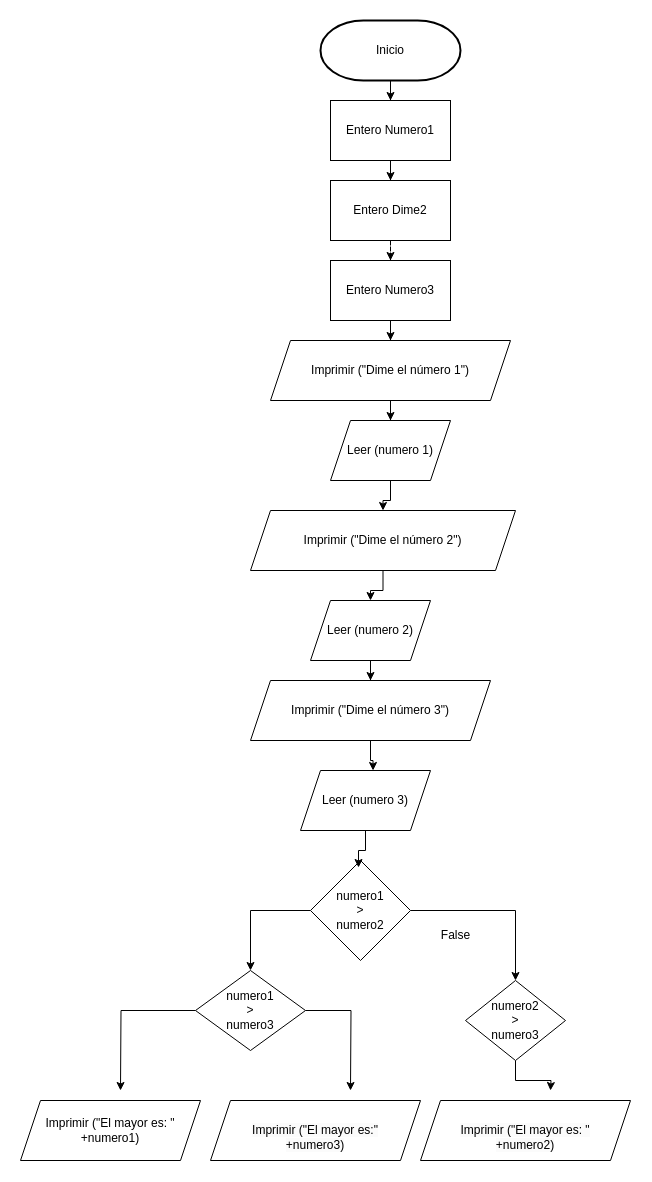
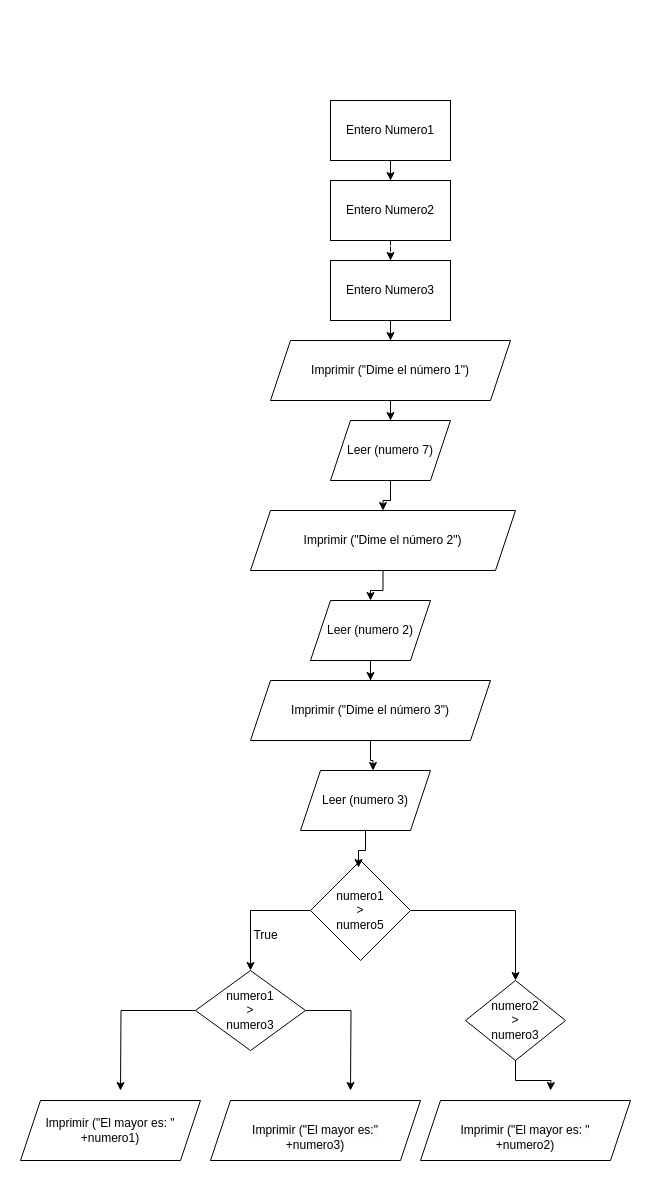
- <mxCell id="3" value="Inicio" style="strokeWidth=2;html=1;shape=mxgraph.flowchart.terminator;whiteSpace=wrap;" parent="1" vertex="1"><mxGeometry x="320" y="20" width="140" height="60" as="geometry" /></mxCell>
- <mxCell id="2" value="" style="edgeStyle=orthogonalEdgeStyle;rounded=0;orthogonalLoop=1;jettySize=auto;html=1;" parent="1" source="3" target="5" edge="1"><mxGeometry relative="1" as="geometry" /></mxCell>
- <mxCell id="7" value="Entero Dime2" style="rounded=0;whiteSpace=wrap;html=1;" parent="1" vertex="1"><mxGeometry x="330" y="180" width="120" height="60" as="geometry" /></mxCell>
+ <mxCell id="7" value="Entero Numero2" style="rounded=0;whiteSpace=wrap;html=1;" parent="1" vertex="1"><mxGeometry x="330" y="180" width="120" height="60" as="geometry" /></mxCell>
- <mxCell id="15" value="Leer (numero 1)" style="shape=parallelogram;perimeter=parallelogramPerimeter;whiteSpace=wrap;html=1;fixedSize=1;" parent="1" vertex="1"><mxGeometry x="330" y="420" width="120" height="60" as="geometry" /></mxCell>
+ <mxCell id="15" value="Leer (numero 7)" style="shape=parallelogram;perimeter=parallelogramPerimeter;whiteSpace=wrap;html=1;fixedSize=1;" parent="1" vertex="1"><mxGeometry x="330" y="420" width="120" height="60" as="geometry" /></mxCell>
- <mxCell id="23" value="numero1&lt;br&gt;&amp;gt;&lt;br&gt;numero2" style="rhombus;whiteSpace=wrap;html=1;" vertex="1" parent="1"><mxGeometry x="310" y="860" width="100" height="100" as="geometry" /></mxCell>
+ <mxCell id="23" value="numero1&lt;br&gt;&amp;gt;&lt;br&gt;numero5" style="rhombus;whiteSpace=wrap;html=1;" vertex="1" parent="1"><mxGeometry x="310" y="860" width="100" height="100" as="geometry" /></mxCell>
+ <mxCell id="30" value="True" style="text;html=1;align=center;verticalAlign=middle;resizable=0;points=[];autosize=1;strokeColor=none;fillColor=none;" vertex="1" parent="1"><mxGeometry x="240" y="920" width="50" height="30" as="geometry" /></mxCell>
- <mxCell id="31" value="False" style="text;html=1;align=center;verticalAlign=middle;resizable=0;points=[];autosize=1;strokeColor=none;fillColor=none;" vertex="1" parent="1"><mxGeometry x="430" y="920" width="50" height="30" as="geometry" /></mxCell>
